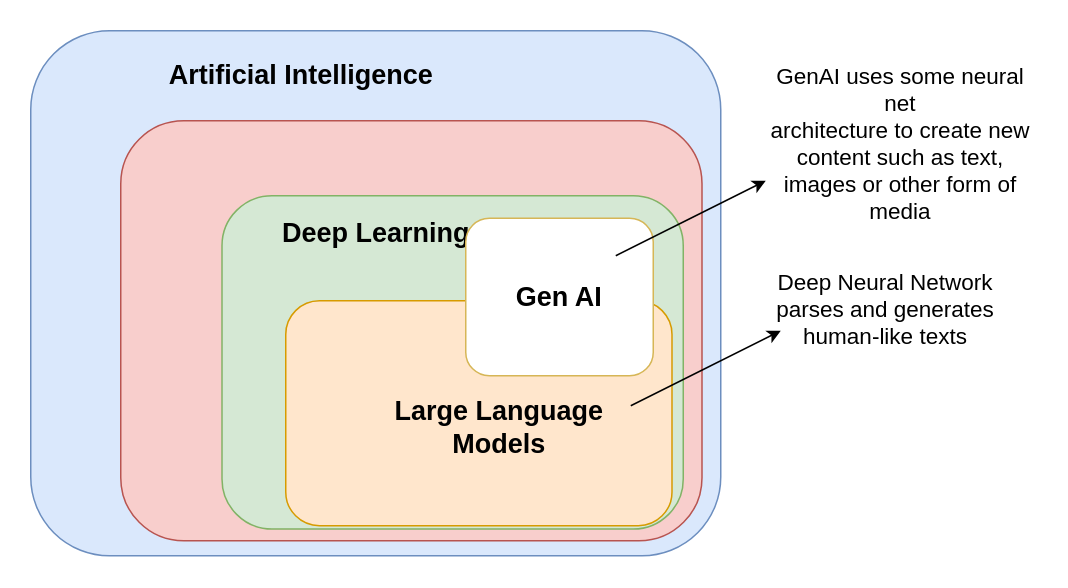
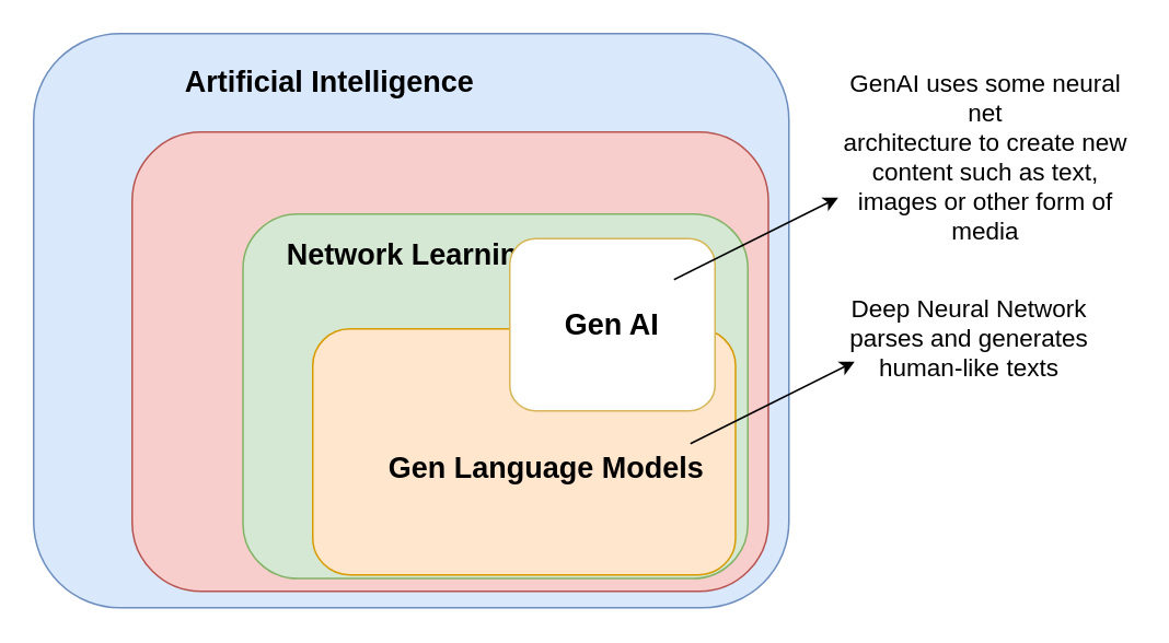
- <mxCell id="6" value="&lt;font style=&quot;font-size: 18px;&quot;&gt;&lt;b&gt;Deep Learning&lt;/b&gt;&lt;/font&gt;" style="text;html=1;align=center;verticalAlign=middle;whiteSpace=wrap;rounded=0;" parent="1" vertex="1"><mxGeometry x="147.5" y="140" width="205" height="30" as="geometry" /></mxCell>
+ <mxCell id="6" value="&lt;font style=&quot;font-size: 18px;&quot;&gt;&lt;b&gt;Network Learning&lt;/b&gt;&lt;/font&gt;" style="text;html=1;align=center;verticalAlign=middle;whiteSpace=wrap;rounded=0;" parent="1" vertex="1"><mxGeometry x="147.5" y="140" width="205" height="30" as="geometry" /></mxCell>
- <mxCell id="8" value="&lt;font style=&quot;font-size: 18px;&quot;&gt;&lt;b&gt;Large Language Models&lt;/b&gt;&lt;/font&gt;" style="text;html=1;align=center;verticalAlign=middle;whiteSpace=wrap;rounded=0;" parent="1" vertex="1"><mxGeometry x="230" y="270" width="205" height="30" as="geometry" /></mxCell>
+ <mxCell id="8" value="&lt;font style=&quot;font-size: 18px;&quot;&gt;&lt;b&gt;Gen Language Models&lt;/b&gt;&lt;/font&gt;" style="text;html=1;align=center;verticalAlign=middle;whiteSpace=wrap;rounded=0;" parent="1" vertex="1"><mxGeometry x="230" y="270" width="205" height="30" as="geometry" /></mxCell>
